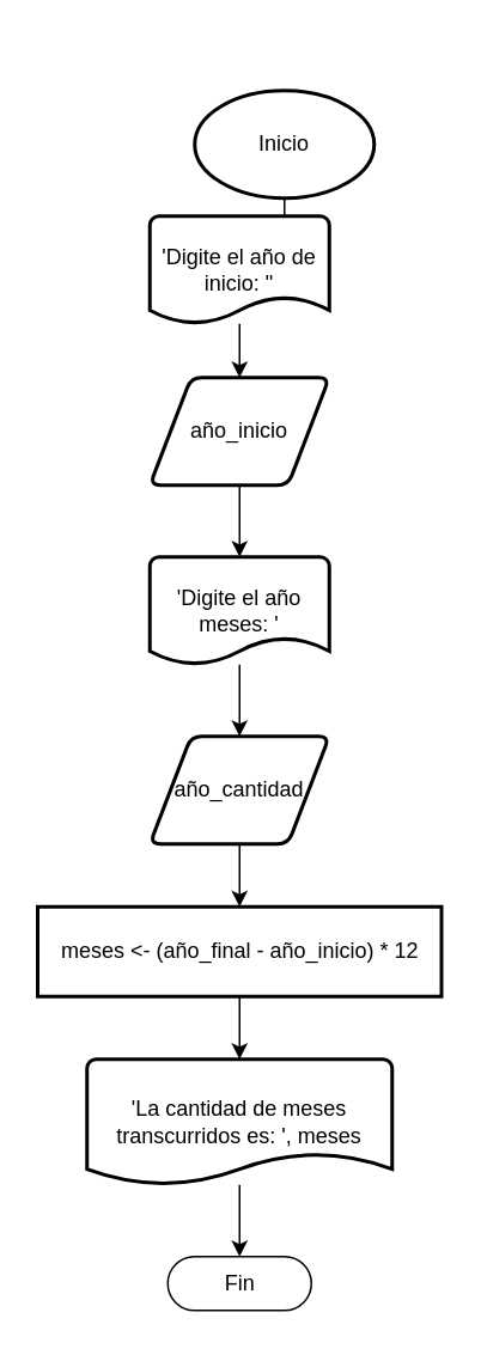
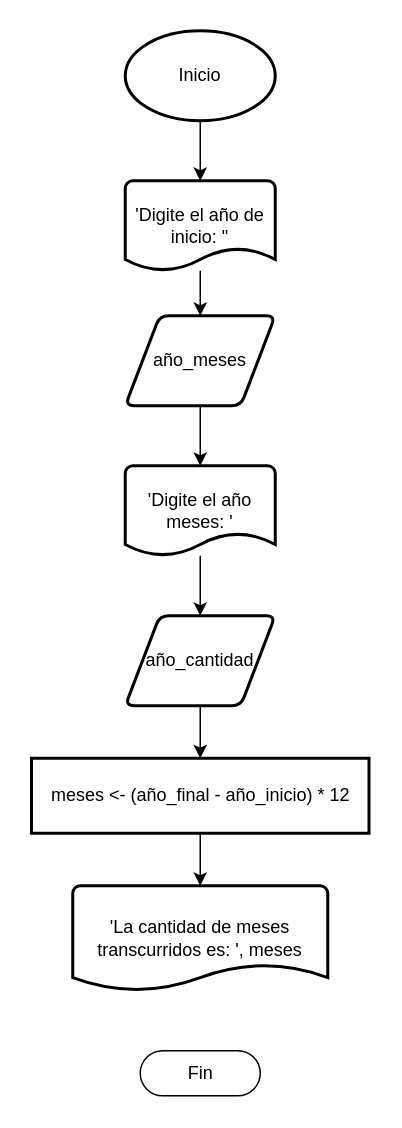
- <mxCell id="3" value="Inicio" style="strokeWidth=2;html=1;shape=mxgraph.flowchart.start_1;whiteSpace=wrap;" vertex="1" parent="1"><mxGeometry x="108" y="50" width="100" height="60" as="geometry" /></mxCell>
+ <mxCell id="3" value="Inicio" style="strokeWidth=2;html=1;shape=mxgraph.flowchart.start_1;whiteSpace=wrap;" vertex="1" parent="1"><mxGeometry x="83" y="20" width="100" height="60" as="geometry" /></mxCell>
- <mxCell id="7" value="año_inicio" style="shape=parallelogram;html=1;strokeWidth=2;perimeter=parallelogramPerimeter;whiteSpace=wrap;rounded=1;arcSize=12;size=0.23;" vertex="1" parent="1"><mxGeometry x="83" y="210" width="100" height="60" as="geometry" /></mxCell>
+ <mxCell id="7" value="año_meses" style="shape=parallelogram;html=1;strokeWidth=2;perimeter=parallelogramPerimeter;whiteSpace=wrap;rounded=1;arcSize=12;size=0.23;" vertex="1" parent="1"><mxGeometry x="83" y="210" width="100" height="60" as="geometry" /></mxCell>
- <mxCell id="14" style="edgeStyle=orthogonalEdgeStyle;rounded=0;orthogonalLoop=1;jettySize=auto;html=1;entryX=0.5;entryY=0.5;entryDx=0;entryDy=-15;entryPerimeter=0;" edge="1" parent="1" source="15" target="16"><mxGeometry relative="1" as="geometry" /></mxCell>
